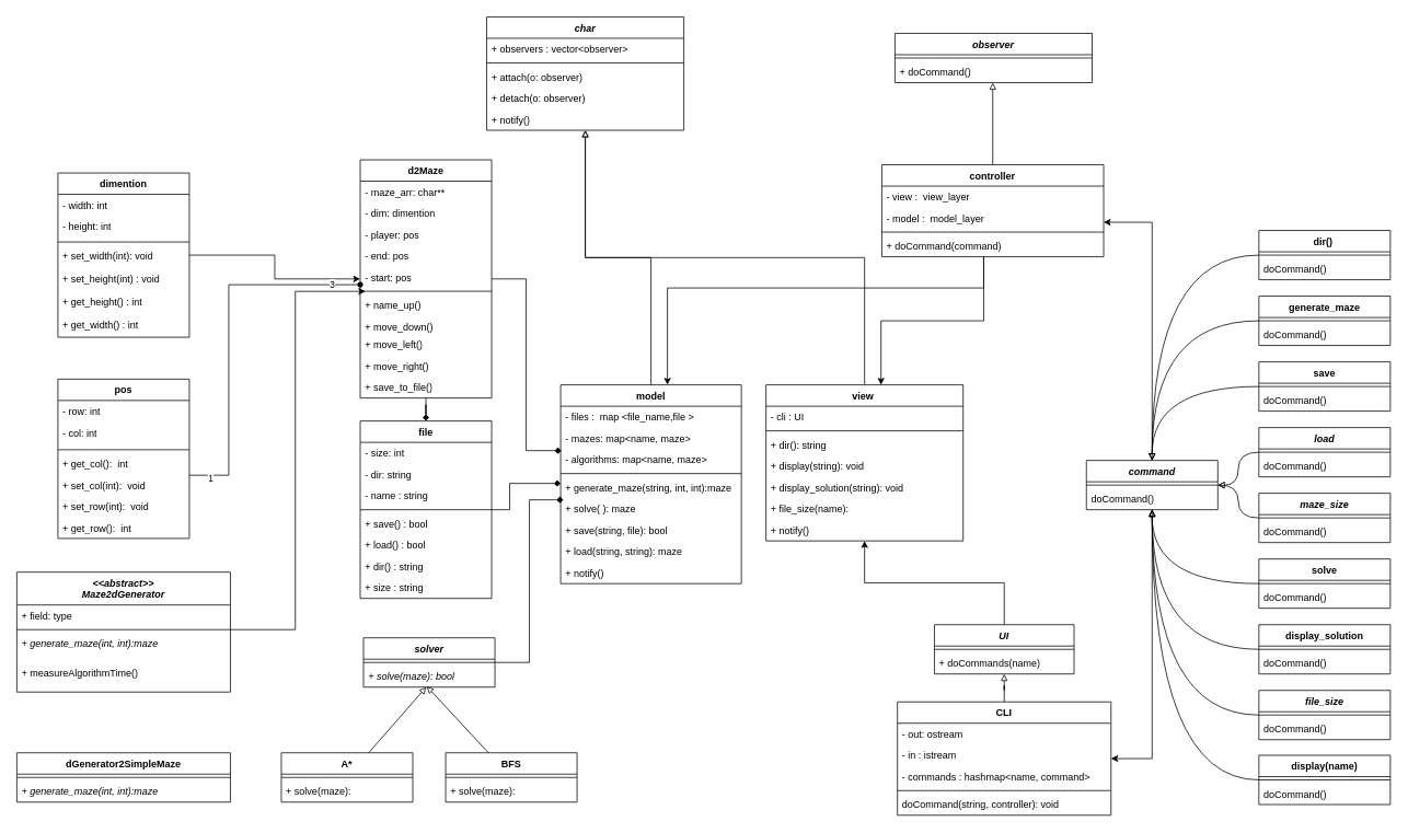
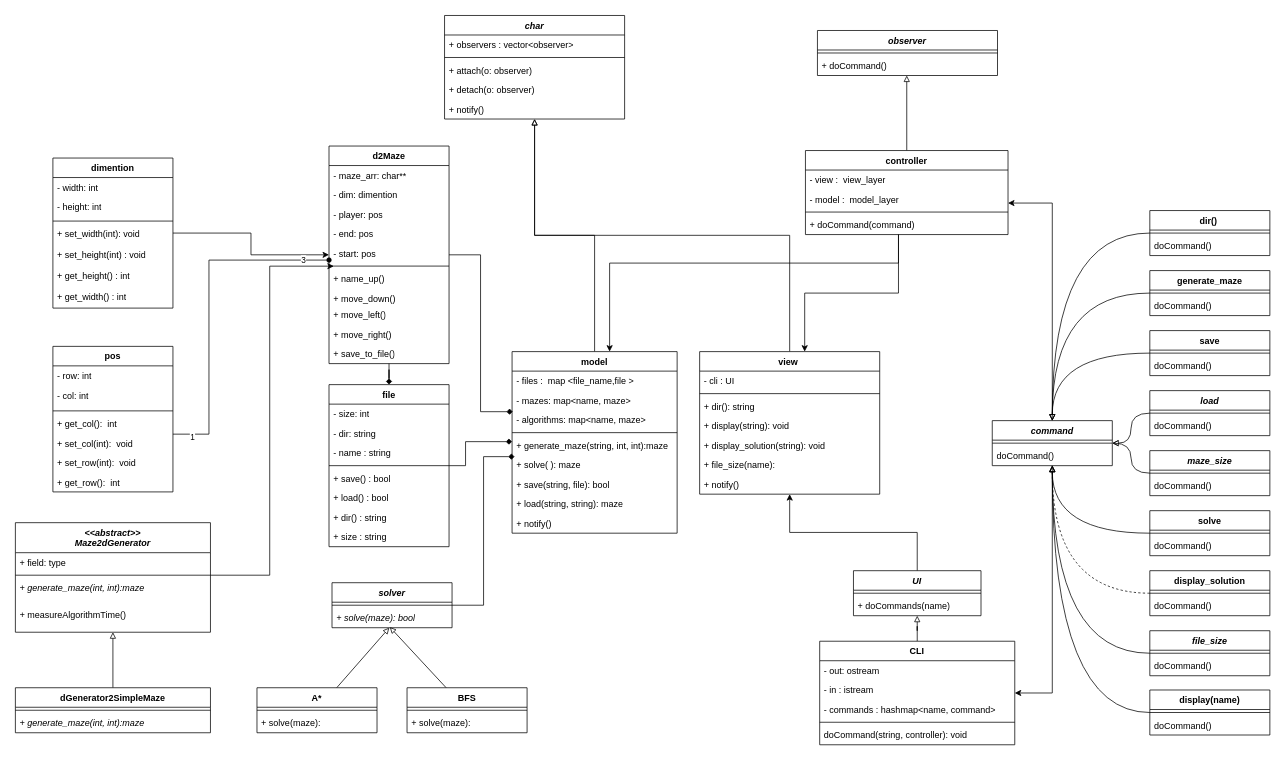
- <mxCell id="131" style="rounded=0;orthogonalLoop=1;jettySize=auto;html=1;edgeStyle=orthogonalEdgeStyle;elbow=vertical;curved=1;endArrow=block;endFill=0;" parent="1" source="132" target="98" edge="1"><mxGeometry relative="1" as="geometry" /></mxCell>
+ <mxCell id="131" style="rounded=0;orthogonalLoop=1;jettySize=auto;html=1;edgeStyle=orthogonalEdgeStyle;elbow=vertical;curved=1;endArrow=block;endFill=0;dashed=1;" parent="1" source="132" target="98" edge="1"><mxGeometry relative="1" as="geometry" /></mxCell>
+ <mxCell id="31" style="edgeStyle=orthogonalEdgeStyle;rounded=0;orthogonalLoop=1;jettySize=auto;html=1;endArrow=block;endFill=0;" parent="1" source="32" target="25" edge="1"><mxGeometry relative="1" as="geometry" /></mxCell>
